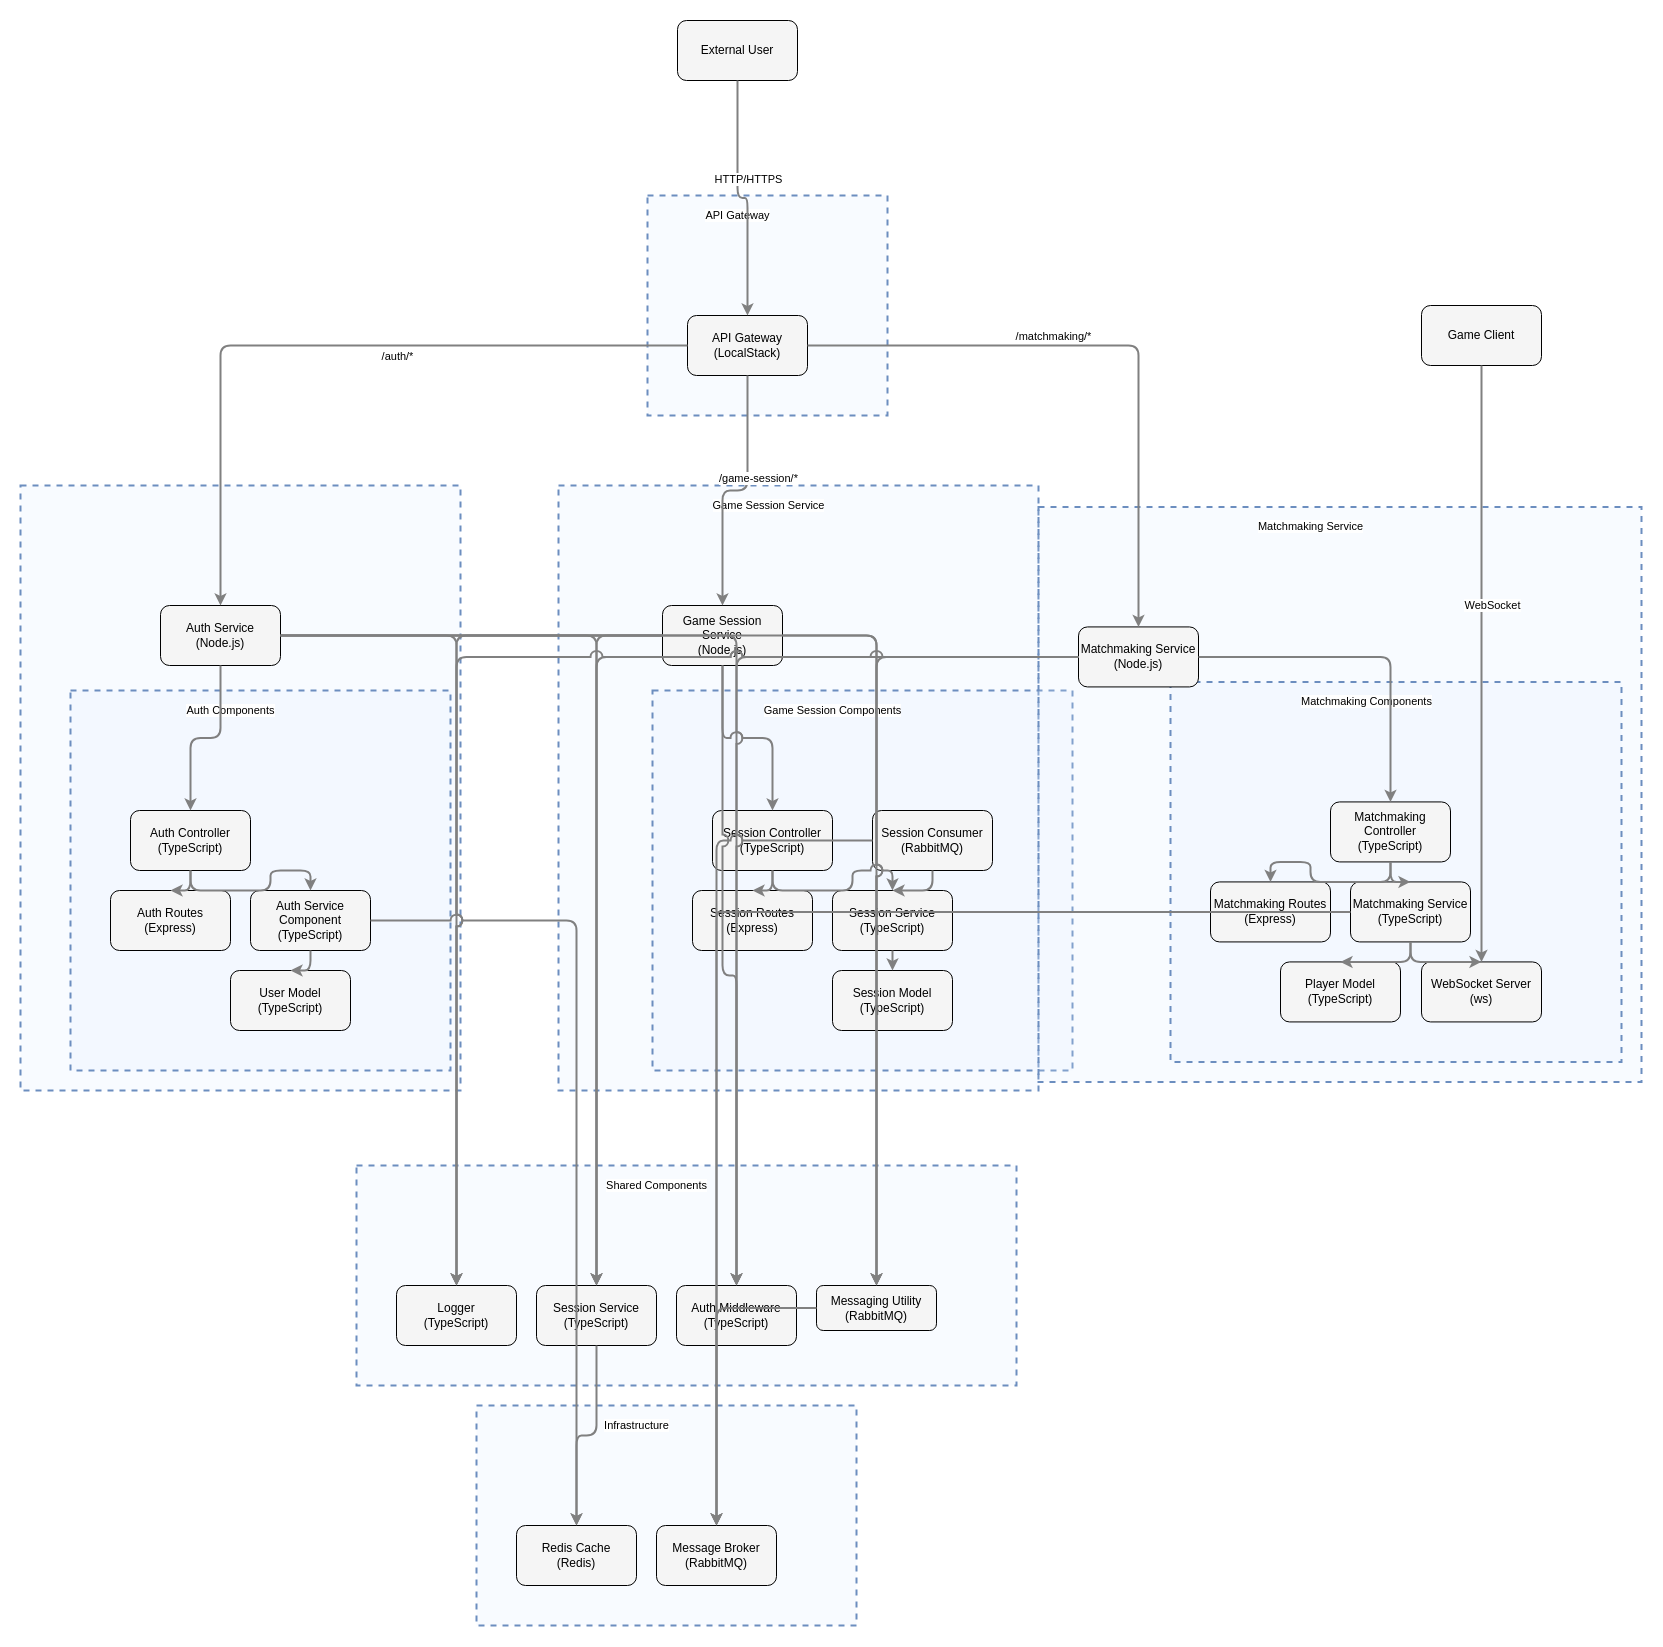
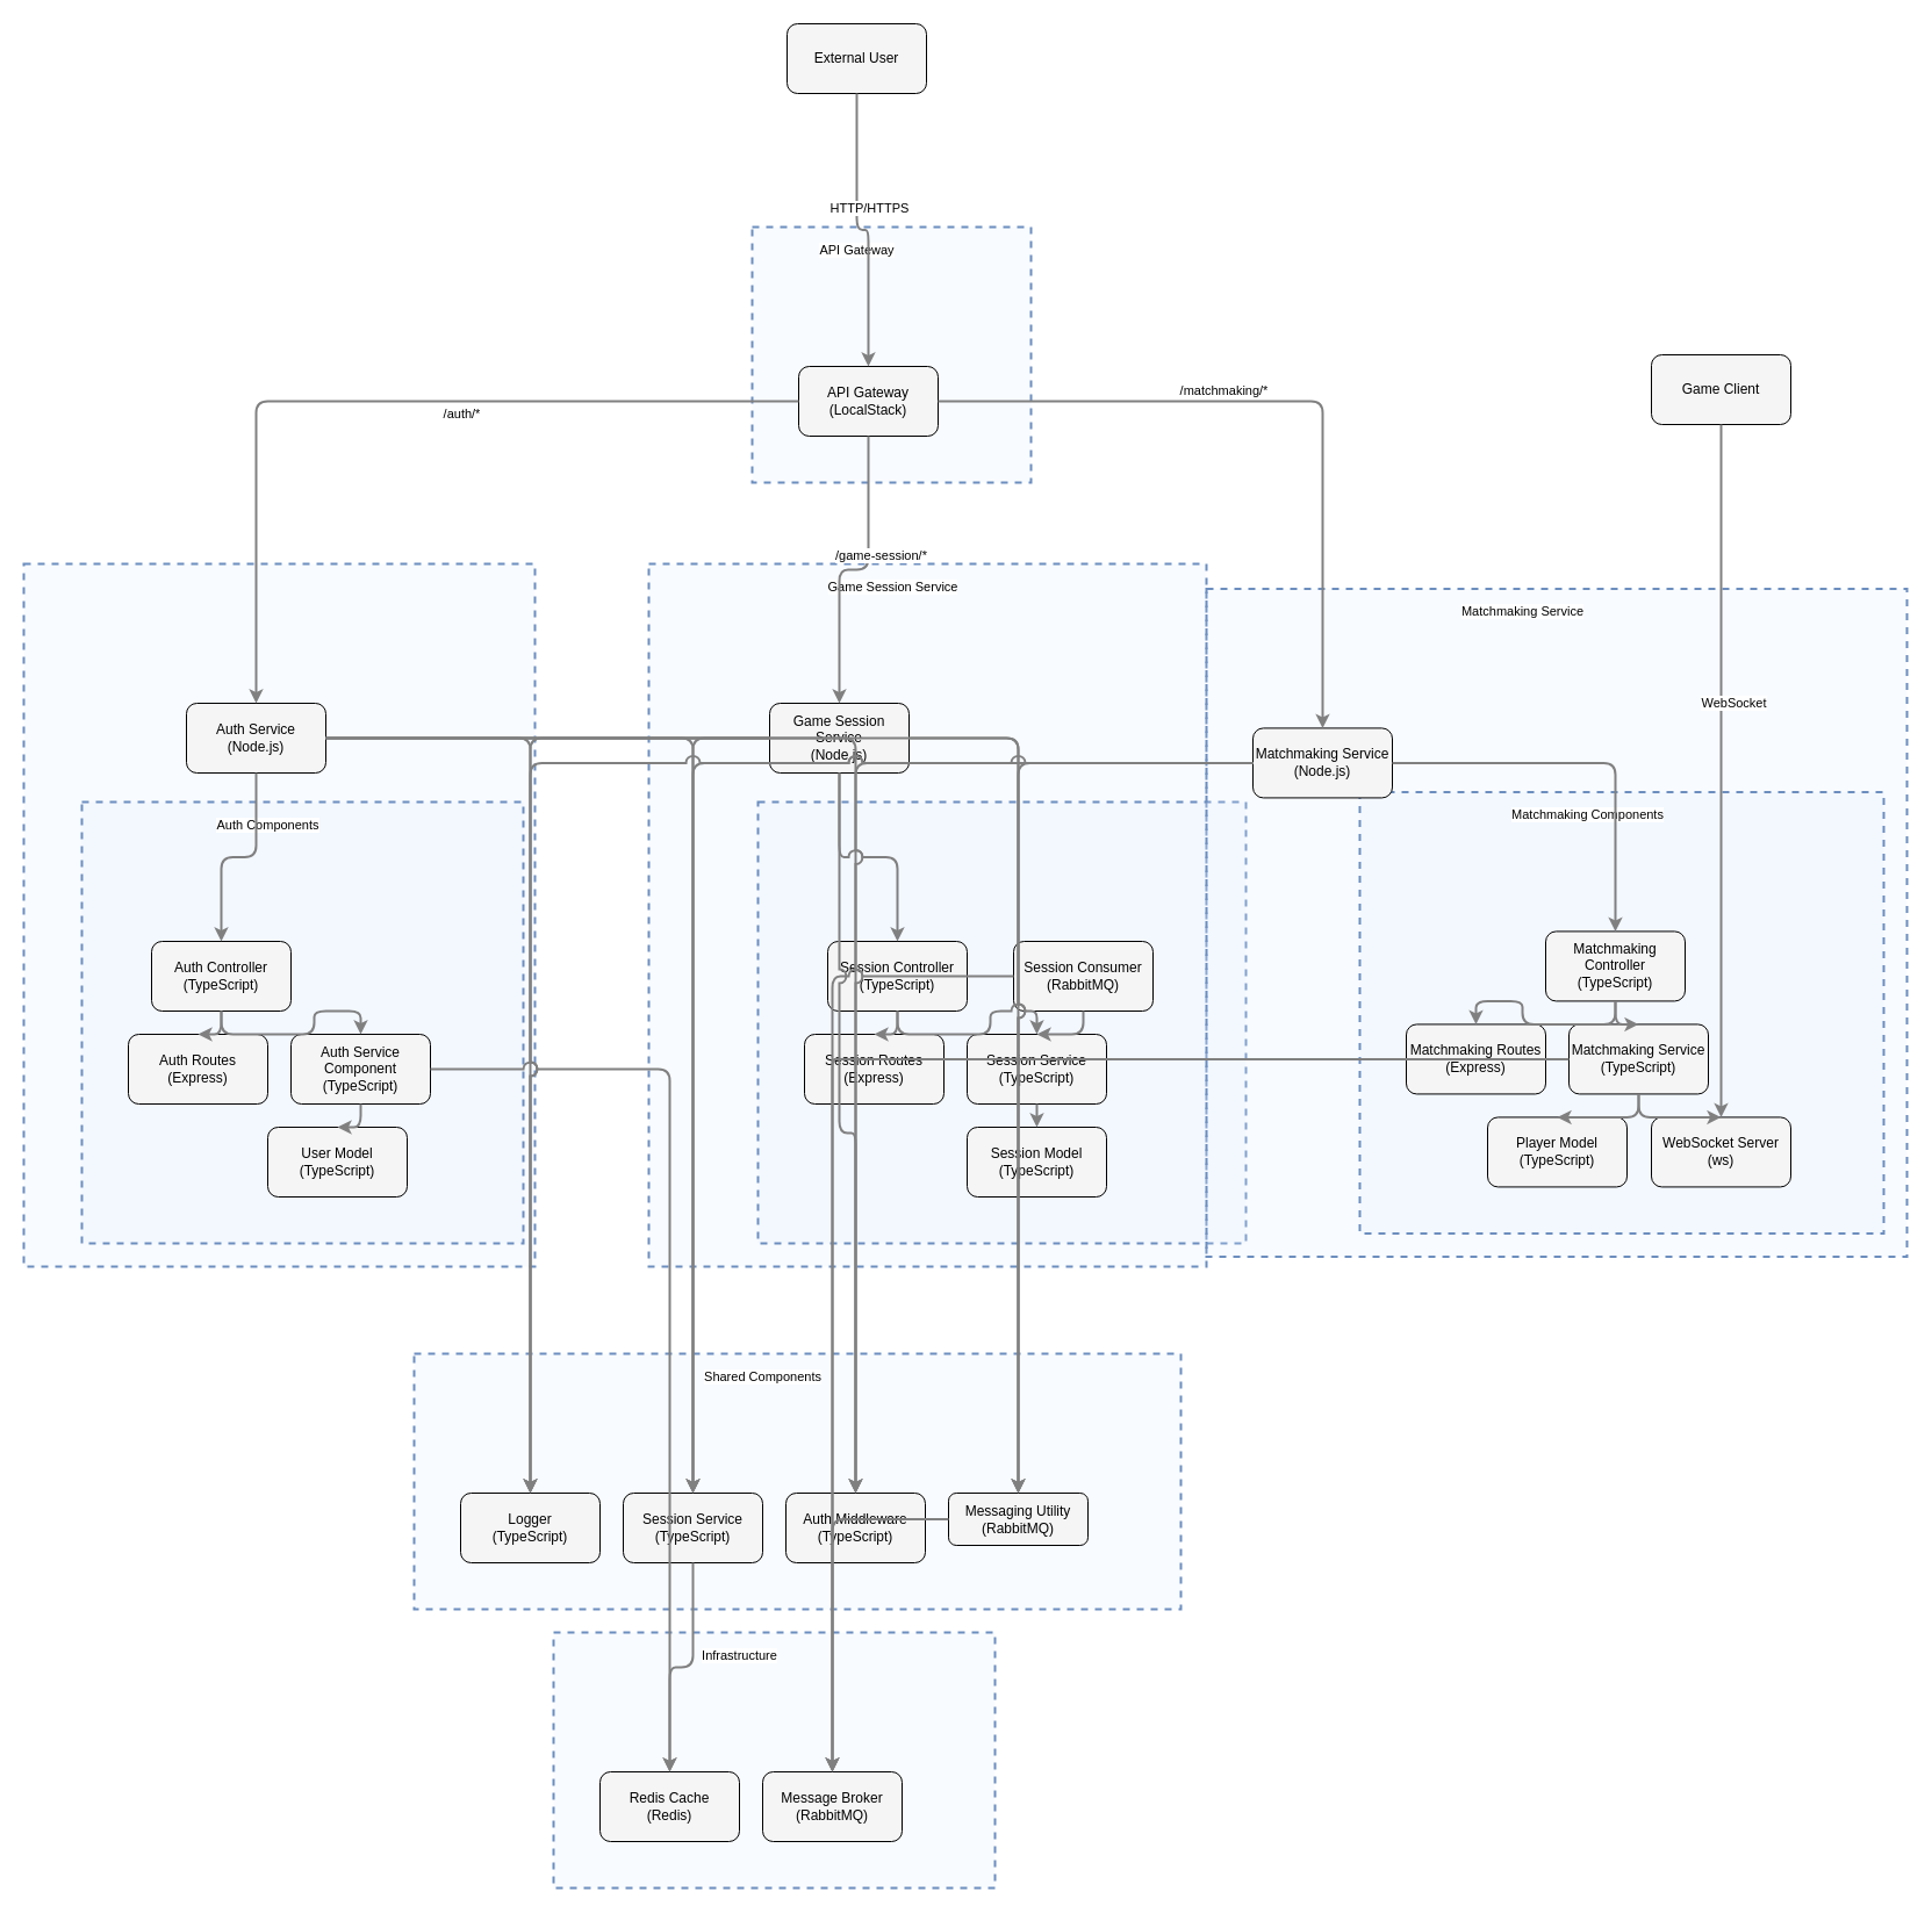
- <mxCell id="24" value="Game Session Components" style="edgeLabel;html=1;align=center;verticalAlign=middle;resizable=0;labelBackgroundColor=white;spacing=5" parent="17" vertex="1"><mxGeometry x="102" y="213" width="344" height="24" as="geometry" /></mxCell>
